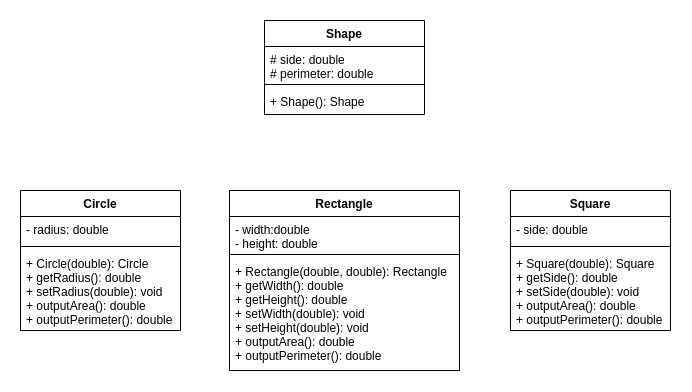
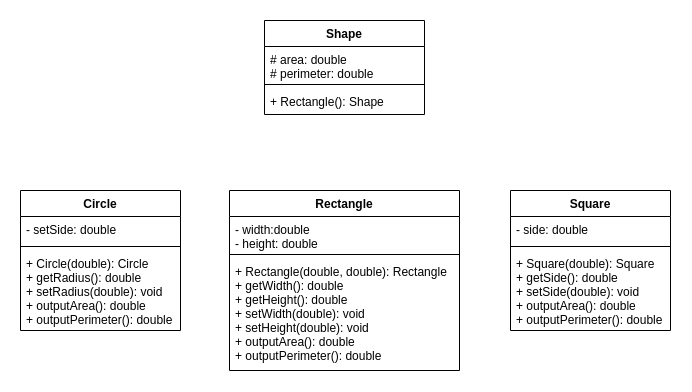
- <mxCell id="3" value="# side: double&#10;# perimeter: double" style="text;strokeColor=none;fillColor=none;align=left;verticalAlign=top;spacingLeft=4;spacingRight=4;overflow=hidden;rotatable=0;points=[[0,0.5],[1,0.5]];portConstraint=eastwest;" vertex="1" parent="2"><mxGeometry y="26" width="160" height="34" as="geometry" /></mxCell>
+ <mxCell id="3" value="# area: double&#10;# perimeter: double" style="text;strokeColor=none;fillColor=none;align=left;verticalAlign=top;spacingLeft=4;spacingRight=4;overflow=hidden;rotatable=0;points=[[0,0.5],[1,0.5]];portConstraint=eastwest;" vertex="1" parent="2"><mxGeometry y="26" width="160" height="34" as="geometry" /></mxCell>
- <mxCell id="5" value="+ Shape(): Shape" style="text;strokeColor=none;fillColor=none;align=left;verticalAlign=top;spacingLeft=4;spacingRight=4;overflow=hidden;rotatable=0;points=[[0,0.5],[1,0.5]];portConstraint=eastwest;" vertex="1" parent="2"><mxGeometry y="68" width="160" height="26" as="geometry" /></mxCell>
+ <mxCell id="5" value="+ Rectangle(): Shape" style="text;strokeColor=none;fillColor=none;align=left;verticalAlign=top;spacingLeft=4;spacingRight=4;overflow=hidden;rotatable=0;points=[[0,0.5],[1,0.5]];portConstraint=eastwest;" vertex="1" parent="2"><mxGeometry y="68" width="160" height="26" as="geometry" /></mxCell>
- <mxCell id="11" value="- radius: double" style="text;strokeColor=none;fillColor=none;align=left;verticalAlign=top;spacingLeft=4;spacingRight=4;overflow=hidden;rotatable=0;points=[[0,0.5],[1,0.5]];portConstraint=eastwest;" vertex="1" parent="10"><mxGeometry y="26" width="160" height="26" as="geometry" /></mxCell>
+ <mxCell id="11" value="- setSide: double" style="text;strokeColor=none;fillColor=none;align=left;verticalAlign=top;spacingLeft=4;spacingRight=4;overflow=hidden;rotatable=0;points=[[0,0.5],[1,0.5]];portConstraint=eastwest;" vertex="1" parent="10"><mxGeometry y="26" width="160" height="26" as="geometry" /></mxCell>
